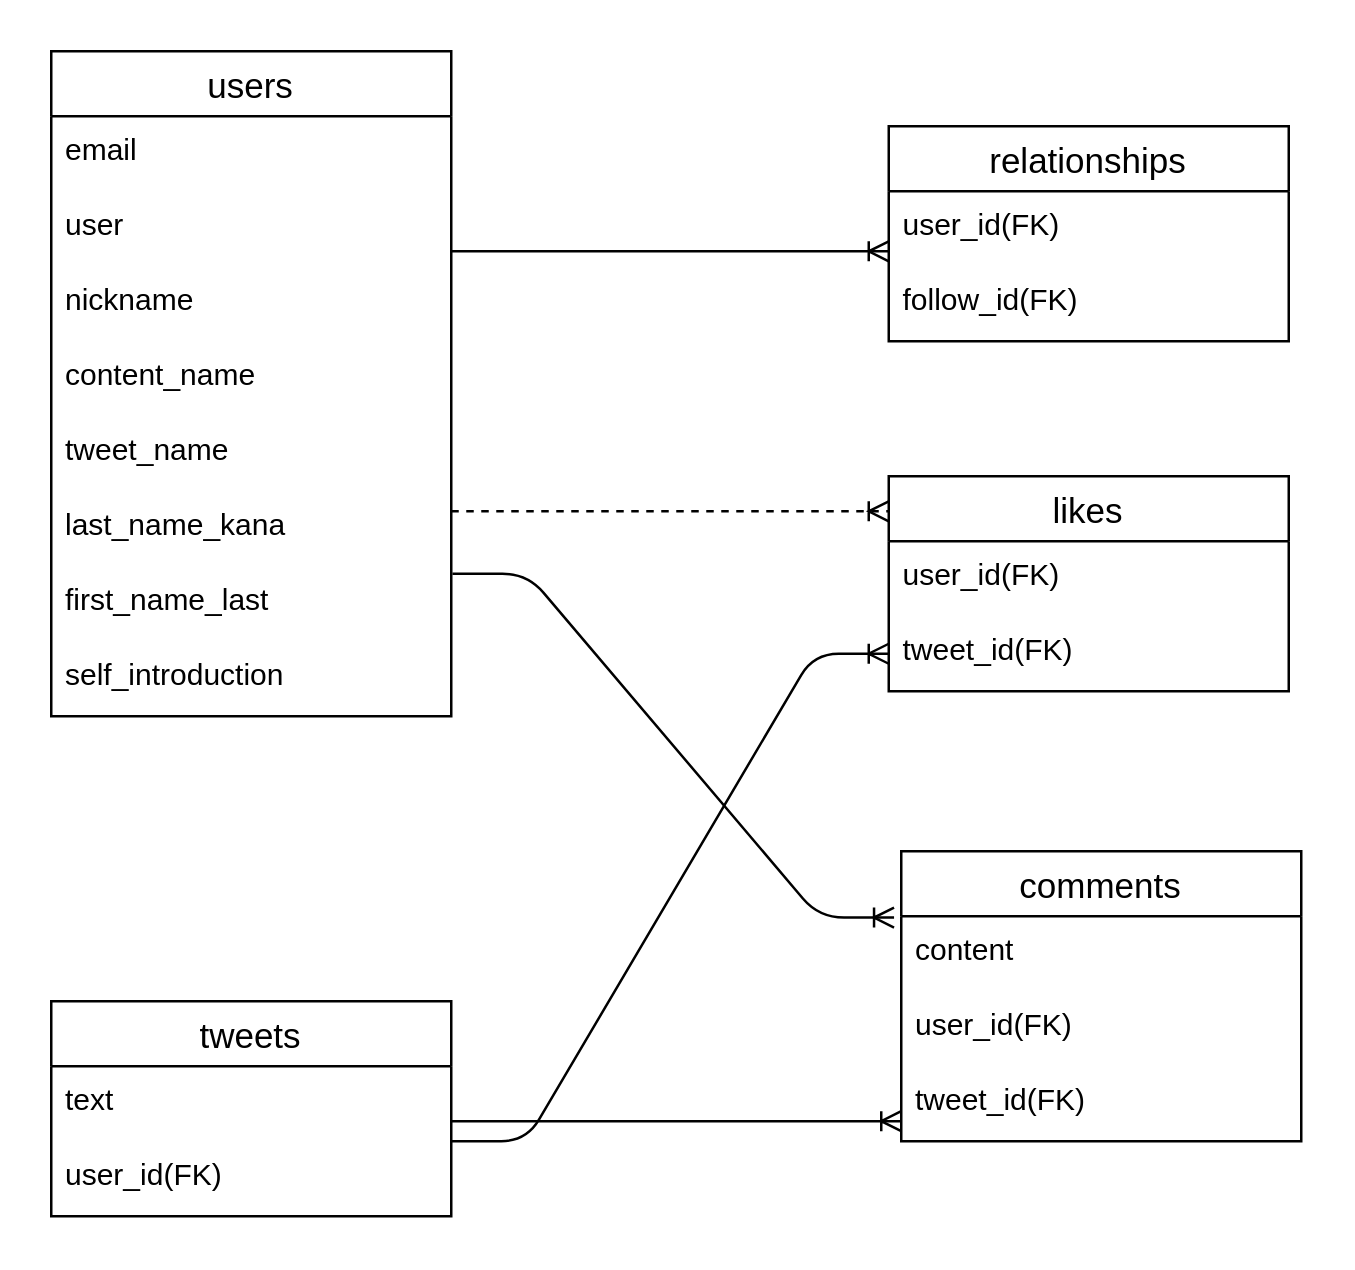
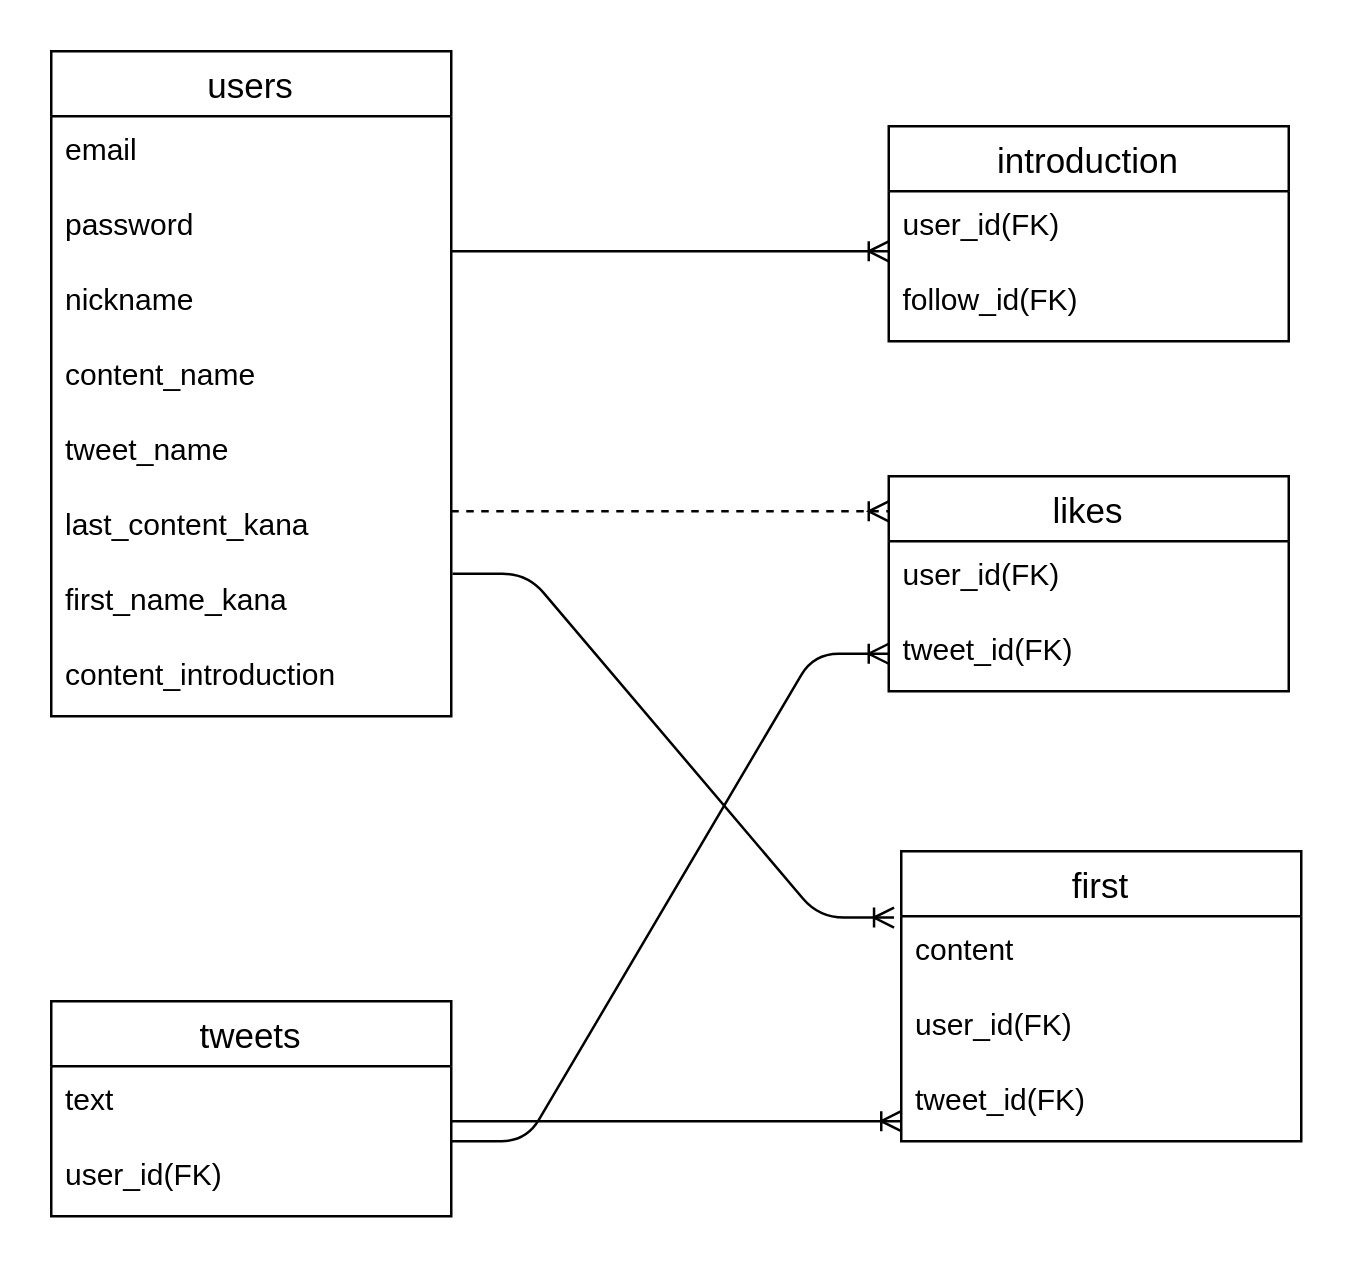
- <mxCell id="25" value="relationships" style="swimlane;fontStyle=0;childLayout=stackLayout;horizontal=1;startSize=26;horizontalStack=0;resizeParent=1;resizeParentMax=0;resizeLast=0;collapsible=1;marginBottom=0;align=center;fontSize=14;" vertex="1" parent="1"><mxGeometry x="355" y="50" width="160" height="86" as="geometry" /></mxCell>
+ <mxCell id="25" value="introduction" style="swimlane;fontStyle=0;childLayout=stackLayout;horizontal=1;startSize=26;horizontalStack=0;resizeParent=1;resizeParentMax=0;resizeLast=0;collapsible=1;marginBottom=0;align=center;fontSize=14;" vertex="1" parent="1"><mxGeometry x="355" y="50" width="160" height="86" as="geometry" /></mxCell>
- <mxCell id="14" value="user" style="text;strokeColor=none;fillColor=none;spacingLeft=4;spacingRight=4;overflow=hidden;rotatable=0;points=[[0,0.5],[1,0.5]];portConstraint=eastwest;fontSize=12;" parent="12" vertex="1"><mxGeometry y="56" width="160" height="30" as="geometry" /></mxCell>
+ <mxCell id="14" value="password" style="text;strokeColor=none;fillColor=none;spacingLeft=4;spacingRight=4;overflow=hidden;rotatable=0;points=[[0,0.5],[1,0.5]];portConstraint=eastwest;fontSize=12;" parent="12" vertex="1"><mxGeometry y="56" width="160" height="30" as="geometry" /></mxCell>
- <mxCell id="18" value="last_name_kana" style="text;strokeColor=none;fillColor=none;spacingLeft=4;spacingRight=4;overflow=hidden;rotatable=0;points=[[0,0.5],[1,0.5]];portConstraint=eastwest;fontSize=12;" parent="12" vertex="1"><mxGeometry y="176" width="160" height="30" as="geometry" /></mxCell>
+ <mxCell id="18" value="last_content_kana" style="text;strokeColor=none;fillColor=none;spacingLeft=4;spacingRight=4;overflow=hidden;rotatable=0;points=[[0,0.5],[1,0.5]];portConstraint=eastwest;fontSize=12;" parent="12" vertex="1"><mxGeometry y="176" width="160" height="30" as="geometry" /></mxCell>
- <mxCell id="19" value="first_name_last" style="text;strokeColor=none;fillColor=none;spacingLeft=4;spacingRight=4;overflow=hidden;rotatable=0;points=[[0,0.5],[1,0.5]];portConstraint=eastwest;fontSize=12;" parent="12" vertex="1"><mxGeometry y="206" width="160" height="30" as="geometry" /></mxCell>
+ <mxCell id="19" value="first_name_kana" style="text;strokeColor=none;fillColor=none;spacingLeft=4;spacingRight=4;overflow=hidden;rotatable=0;points=[[0,0.5],[1,0.5]];portConstraint=eastwest;fontSize=12;" parent="12" vertex="1"><mxGeometry y="206" width="160" height="30" as="geometry" /></mxCell>
- <mxCell id="20" value="self_introduction" style="text;strokeColor=none;fillColor=none;spacingLeft=4;spacingRight=4;overflow=hidden;rotatable=0;points=[[0,0.5],[1,0.5]];portConstraint=eastwest;fontSize=12;" parent="12" vertex="1"><mxGeometry y="236" width="160" height="30" as="geometry" /></mxCell>
+ <mxCell id="20" value="content_introduction" style="text;strokeColor=none;fillColor=none;spacingLeft=4;spacingRight=4;overflow=hidden;rotatable=0;points=[[0,0.5],[1,0.5]];portConstraint=eastwest;fontSize=12;" parent="12" vertex="1"><mxGeometry y="236" width="160" height="30" as="geometry" /></mxCell>
- <mxCell id="5" value="comments" style="swimlane;fontStyle=0;childLayout=stackLayout;horizontal=1;startSize=26;horizontalStack=0;resizeParent=1;resizeParentMax=0;resizeLast=0;collapsible=1;marginBottom=0;align=center;fontSize=14;" parent="1" vertex="1"><mxGeometry x="360" y="340" width="160" height="116" as="geometry" /></mxCell>
+ <mxCell id="5" value="first" style="swimlane;fontStyle=0;childLayout=stackLayout;horizontal=1;startSize=26;horizontalStack=0;resizeParent=1;resizeParentMax=0;resizeLast=0;collapsible=1;marginBottom=0;align=center;fontSize=14;" parent="1" vertex="1"><mxGeometry x="360" y="340" width="160" height="116" as="geometry" /></mxCell>
